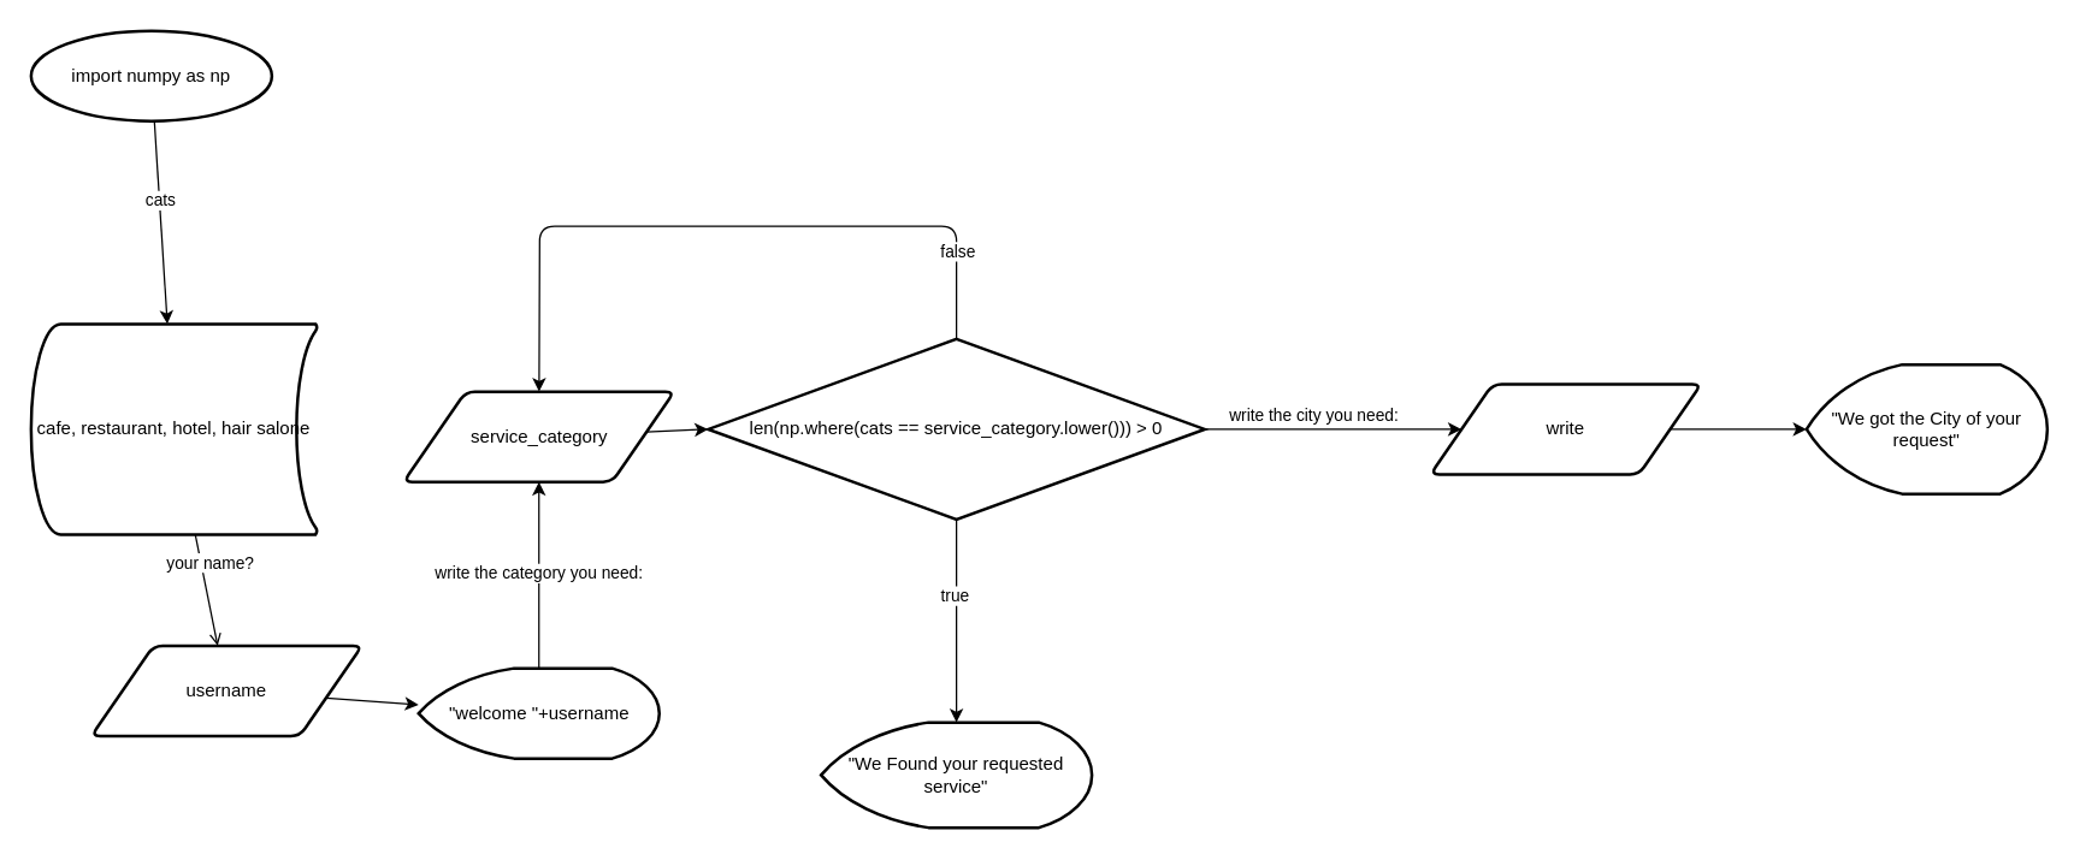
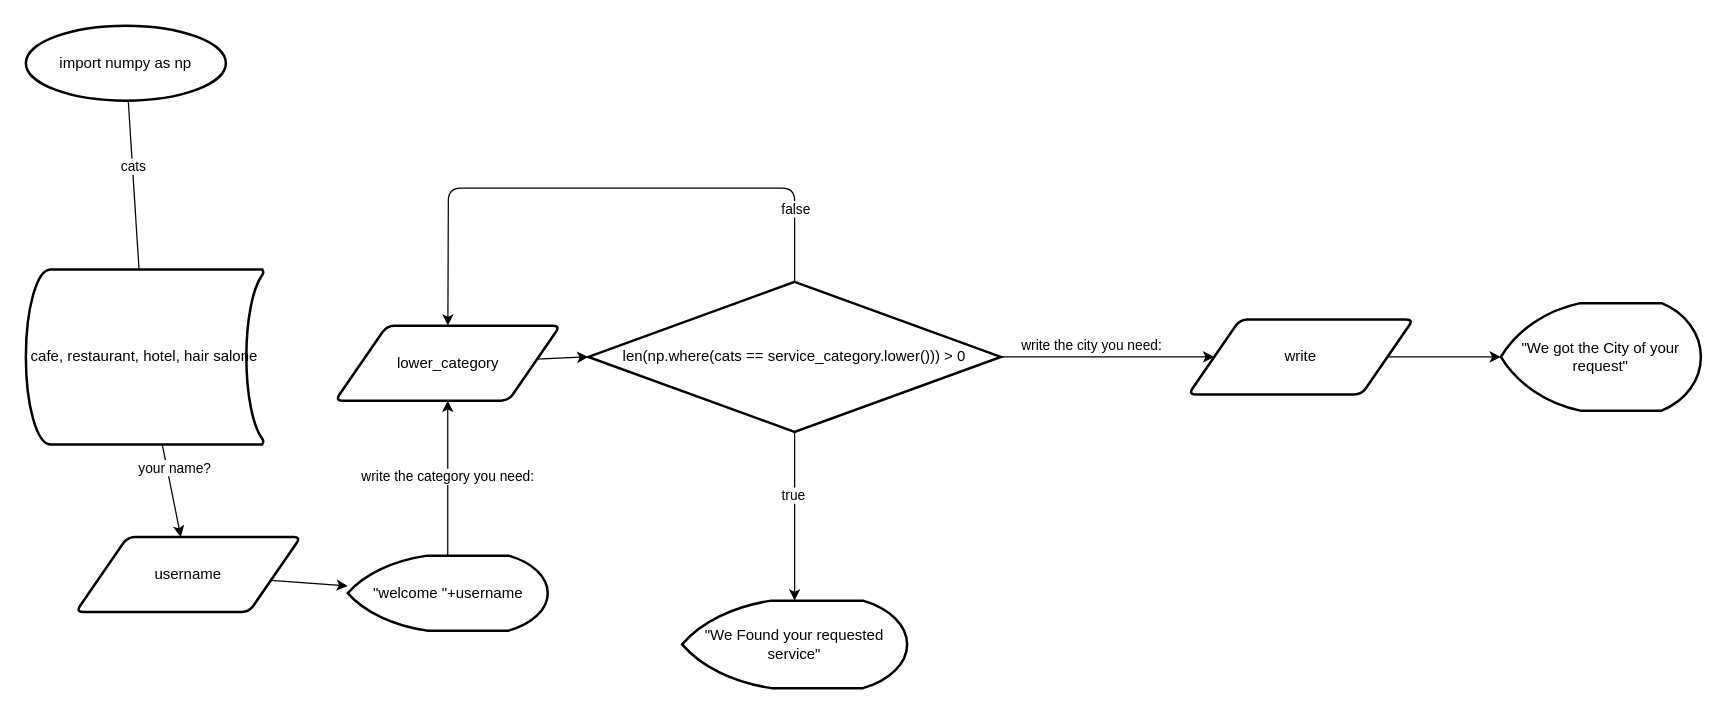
- <mxCell id="12" style="edgeStyle=none;html=1;" parent="1" source="14" target="18" edge="1"><mxGeometry relative="1" as="geometry" /></mxCell>
+ <mxCell id="12" style="edgeStyle=none;html=1;endArrow=none;" parent="1" source="14" target="18" edge="1"><mxGeometry relative="1" as="geometry" /></mxCell>
- <mxCell id="3" value="service_category" style="shape=parallelogram;html=1;strokeWidth=2;perimeter=parallelogramPerimeter;whiteSpace=wrap;rounded=1;arcSize=12;size=0.23;" parent="1" vertex="1"><mxGeometry x="267.5" y="260" width="180" height="60" as="geometry" /></mxCell>
+ <mxCell id="3" value="lower_category" style="shape=parallelogram;html=1;strokeWidth=2;perimeter=parallelogramPerimeter;whiteSpace=wrap;rounded=1;arcSize=12;size=0.23;" parent="1" vertex="1"><mxGeometry x="267.5" y="260" width="180" height="60" as="geometry" /></mxCell>
- <mxCell id="10" style="edgeStyle=none;html=1;endArrow=open;" parent="1" source="18" target="16" edge="1"><mxGeometry relative="1" as="geometry" /></mxCell>
+ <mxCell id="10" style="edgeStyle=none;html=1;" parent="1" source="18" target="16" edge="1"><mxGeometry relative="1" as="geometry" /></mxCell>
